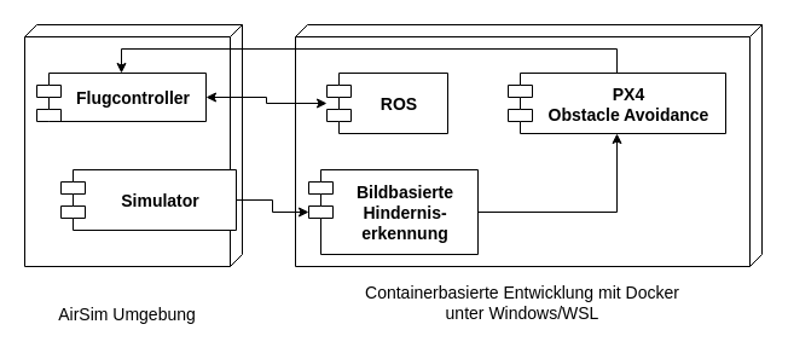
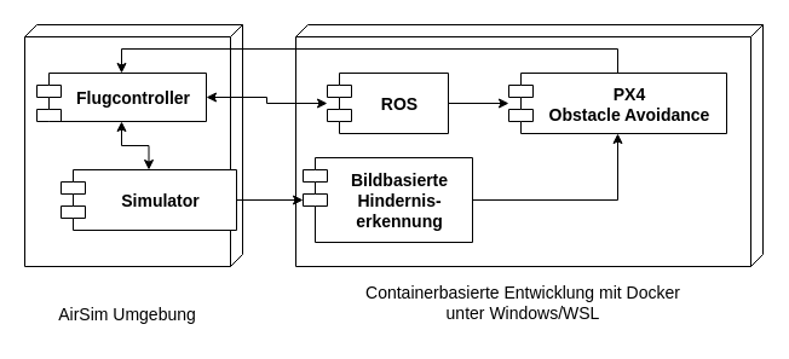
+ <mxCell id="11" value="" style="edgeStyle=orthogonalEdgeStyle;rounded=0;orthogonalLoop=1;jettySize=auto;html=1;fontSize=14;startArrow=none;startFill=0;" edge="1" parent="1" source="12" target="14"><mxGeometry relative="1" as="geometry" /></mxCell>
+ <mxCell id="4" value="" style="edgeStyle=orthogonalEdgeStyle;rounded=0;orthogonalLoop=1;jettySize=auto;html=1;fontSize=14;startArrow=classic;startFill=1;" edge="1" parent="1" source="6" target="10"><mxGeometry relative="1" as="geometry" /></mxCell>
- <mxCell id="8" value="Bildbasierte&#10;Hindernis-&#10;erkennung" style="shape=module;align=left;spacingLeft=20;align=center;verticalAlign=middle;fontSize=14;fontStyle=1" vertex="1" parent="1"><mxGeometry x="255" y="140" width="140" height="70" as="geometry" /></mxCell>
+ <mxCell id="8" value="Bildbasierte&#10;Hindernis-&#10;erkennung" style="shape=module;align=left;spacingLeft=20;align=center;verticalAlign=middle;fontSize=14;fontStyle=1" vertex="1" parent="1"><mxGeometry x="250" y="130" width="140" height="70" as="geometry" /></mxCell>
